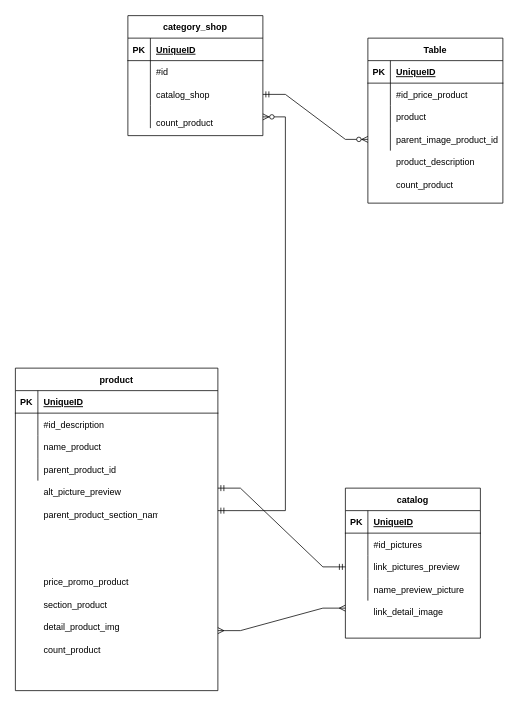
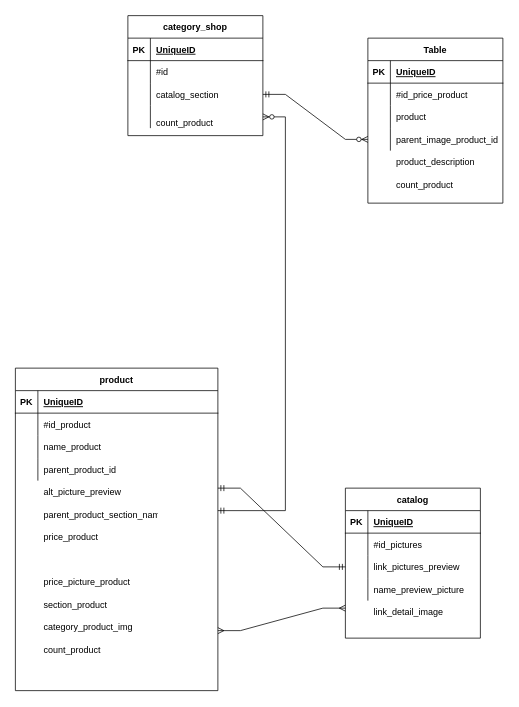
- <mxCell id="11" value="catalog_shop" style="shape=partialRectangle;connectable=0;fillColor=none;top=0;left=0;bottom=0;right=0;align=left;spacingLeft=6;overflow=hidden;" vertex="1" parent="9"><mxGeometry x="30" width="150" height="30" as="geometry"><mxRectangle width="150" height="30" as="alternateBounds" /></mxGeometry></mxCell>
+ <mxCell id="11" value="catalog_section" style="shape=partialRectangle;connectable=0;fillColor=none;top=0;left=0;bottom=0;right=0;align=left;spacingLeft=6;overflow=hidden;" vertex="1" parent="9"><mxGeometry x="30" width="150" height="30" as="geometry"><mxRectangle width="150" height="30" as="alternateBounds" /></mxGeometry></mxCell>
- <mxCell id="34" value="#id_description" style="shape=partialRectangle;connectable=0;fillColor=none;top=0;left=0;bottom=0;right=0;align=left;spacingLeft=6;overflow=hidden;" vertex="1" parent="32"><mxGeometry x="30" width="240" height="30" as="geometry"><mxRectangle width="240" height="30" as="alternateBounds" /></mxGeometry></mxCell>
+ <mxCell id="34" value="#id_product" style="shape=partialRectangle;connectable=0;fillColor=none;top=0;left=0;bottom=0;right=0;align=left;spacingLeft=6;overflow=hidden;" vertex="1" parent="32"><mxGeometry x="30" width="240" height="30" as="geometry"><mxRectangle width="240" height="30" as="alternateBounds" /></mxGeometry></mxCell>
+ <mxCell id="57" value="price_product" style="shape=partialRectangle;connectable=0;fillColor=none;top=0;left=0;bottom=0;right=0;align=left;spacingLeft=6;overflow=hidden;" vertex="1" parent="1"><mxGeometry x="50" y="700" width="160" height="30" as="geometry"><mxRectangle width="160" height="30" as="alternateBounds" /></mxGeometry></mxCell>
- <mxCell id="58" value="price_promo_product" style="shape=partialRectangle;connectable=0;fillColor=none;top=0;left=0;bottom=0;right=0;align=left;spacingLeft=6;overflow=hidden;" vertex="1" parent="1"><mxGeometry x="50" y="760" width="160" height="30" as="geometry"><mxRectangle width="160" height="30" as="alternateBounds" /></mxGeometry></mxCell>
+ <mxCell id="58" value="price_picture_product" style="shape=partialRectangle;connectable=0;fillColor=none;top=0;left=0;bottom=0;right=0;align=left;spacingLeft=6;overflow=hidden;" vertex="1" parent="1"><mxGeometry x="50" y="760" width="160" height="30" as="geometry"><mxRectangle width="160" height="30" as="alternateBounds" /></mxGeometry></mxCell>
- <mxCell id="60" value="detail_product_img " style="shape=partialRectangle;connectable=0;fillColor=none;top=0;left=0;bottom=0;right=0;align=left;spacingLeft=6;overflow=hidden;" vertex="1" parent="1"><mxGeometry x="50" y="820" width="160" height="30" as="geometry"><mxRectangle width="160" height="30" as="alternateBounds" /></mxGeometry></mxCell>
+ <mxCell id="60" value="category_product_img " style="shape=partialRectangle;connectable=0;fillColor=none;top=0;left=0;bottom=0;right=0;align=left;spacingLeft=6;overflow=hidden;" vertex="1" parent="1"><mxGeometry x="50" y="820" width="160" height="30" as="geometry"><mxRectangle width="160" height="30" as="alternateBounds" /></mxGeometry></mxCell>
